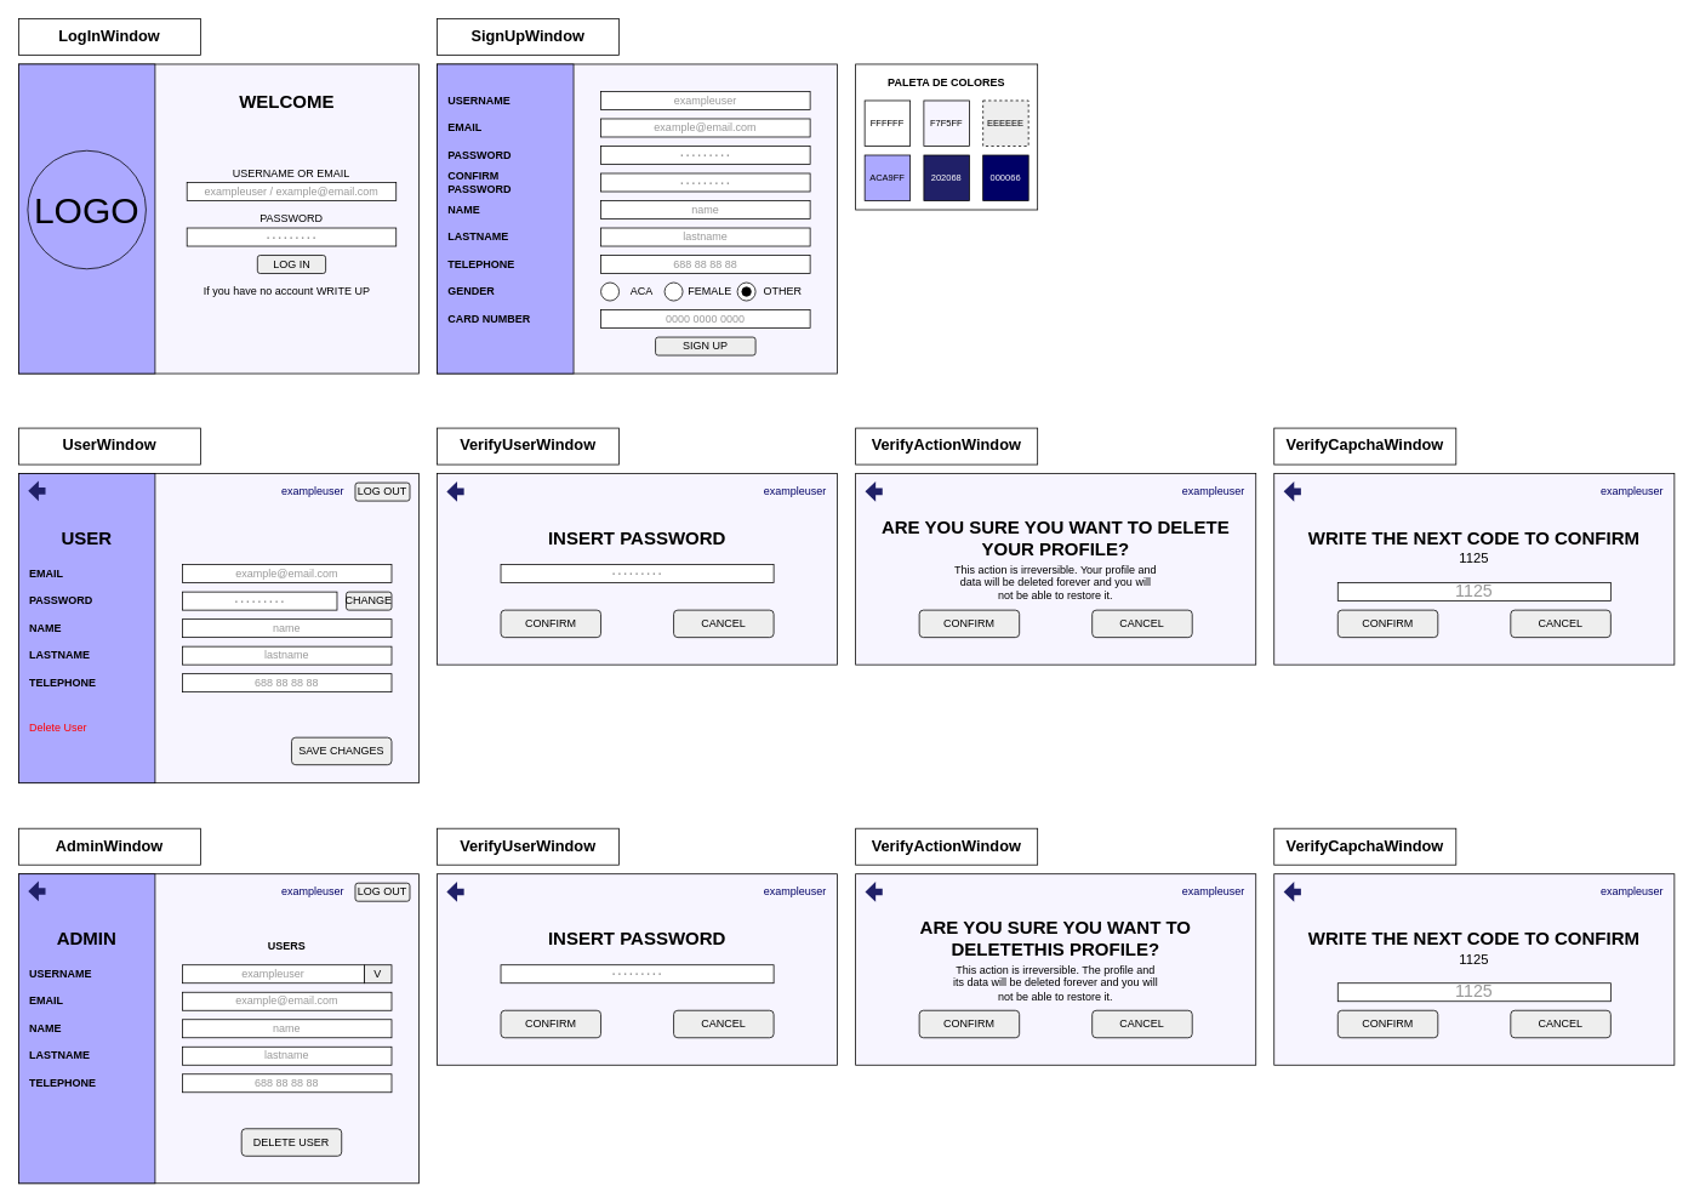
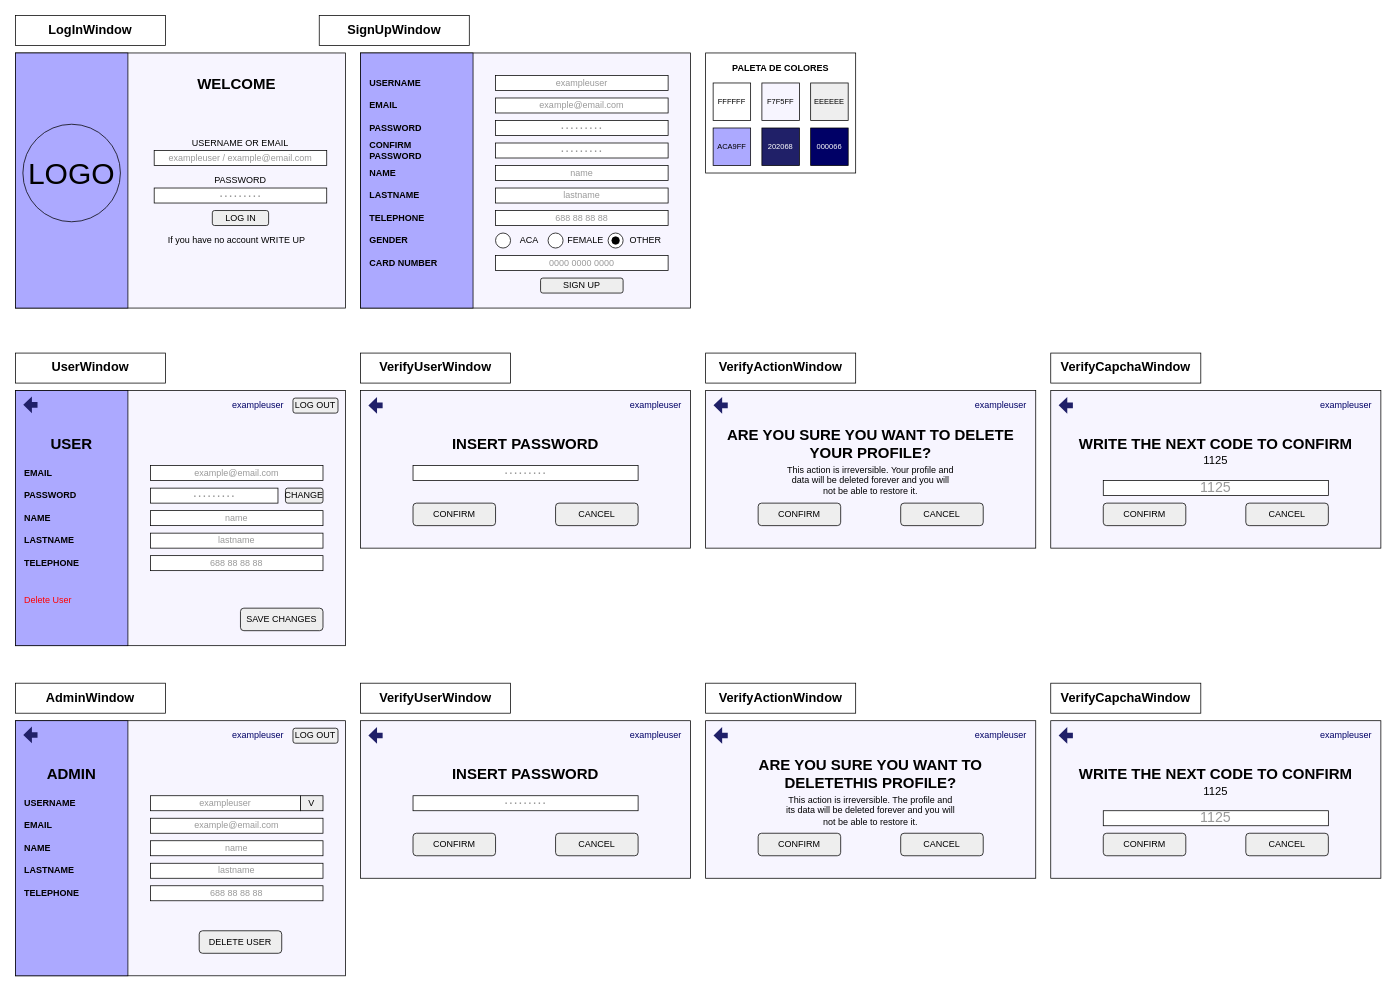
- <mxCell id="131" value="&lt;font style=&quot;font-size: 17px;&quot;&gt;&lt;b&gt;SignUpWindow&lt;/b&gt;&lt;/font&gt;" style="rounded=0;whiteSpace=wrap;html=1;" vertex="1" parent="1"><mxGeometry x="480" y="20" width="200" height="40" as="geometry" /></mxCell>
+ <mxCell id="131" value="&lt;font style=&quot;font-size: 17px;&quot;&gt;&lt;b&gt;SignUpWindow&lt;/b&gt;&lt;/font&gt;" style="rounded=0;whiteSpace=wrap;html=1;" vertex="1" parent="1"><mxGeometry x="425" y="20" width="200" height="40" as="geometry" /></mxCell>
- <mxCell id="56" value="&lt;font style=&quot;&quot;&gt;EEEEEE&lt;/font&gt;" style="rounded=0;whiteSpace=wrap;html=1;fillColor=#EEEEEE;fontSize=10;fontColor=default;dashed=1;" parent="1" vertex="1"><mxGeometry x="1080" y="110" width="50" height="50" as="geometry" /></mxCell>
+ <mxCell id="56" value="&lt;font style=&quot;&quot;&gt;EEEEEE&lt;/font&gt;" style="rounded=0;whiteSpace=wrap;html=1;fillColor=#EEEEEE;fontSize=10;fontColor=default;" parent="1" vertex="1"><mxGeometry x="1080" y="110" width="50" height="50" as="geometry" /></mxCell>
- <mxCell id="97" value="USERS" style="text;html=1;align=center;verticalAlign=middle;whiteSpace=wrap;rounded=0;fontStyle=1" vertex="1" parent="1"><mxGeometry x="180" y="1030" width="270" height="20" as="geometry" /></mxCell>
